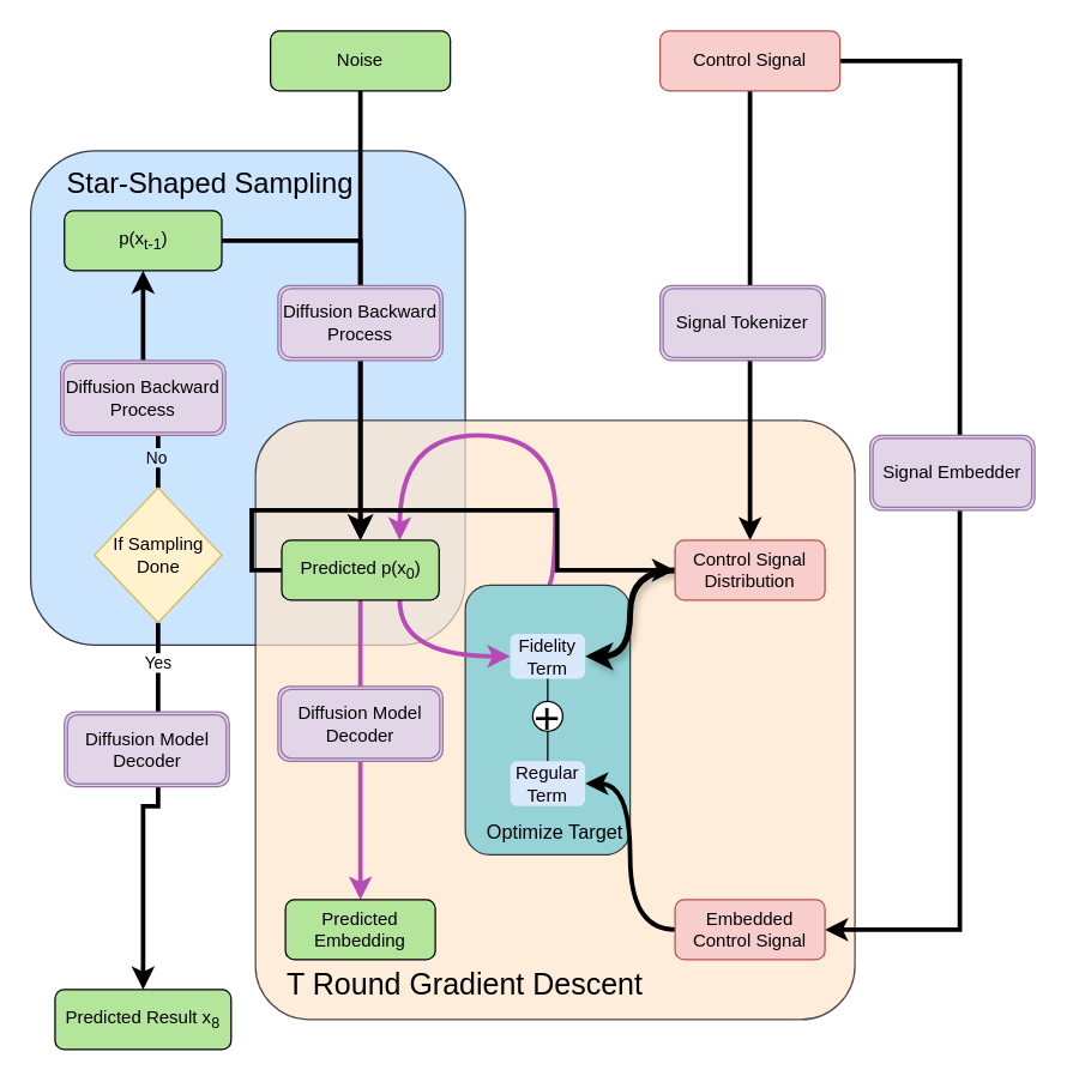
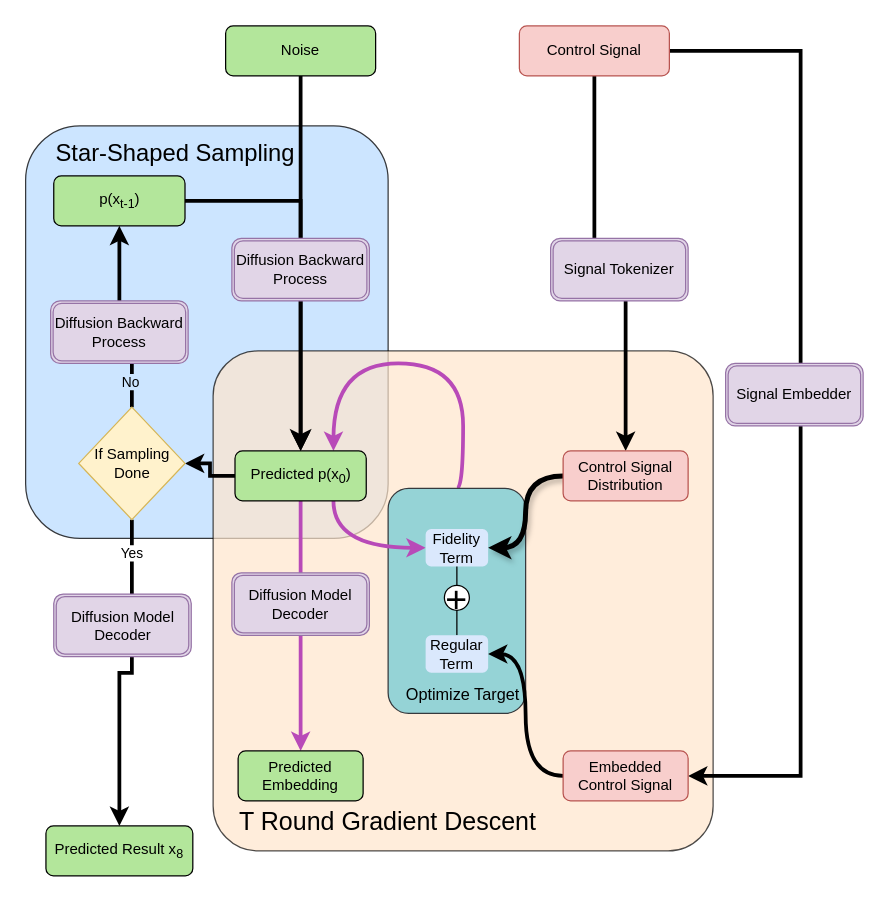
- <mxCell id="8" value="Control Signal" style="rounded=1;whiteSpace=wrap;html=1;fontSize=12;glass=0;strokeWidth=1;shadow=0;fillColor=#F8CECC;strokeColor=#B85450;" parent="1" vertex="1"><mxGeometry x="440" y="20" width="120" height="40" as="geometry" /></mxCell>
+ <mxCell id="8" value="Control Signal" style="rounded=1;whiteSpace=wrap;html=1;fontSize=12;glass=0;strokeWidth=1;shadow=0;fillColor=#F8CECC;strokeColor=#B85450;" parent="1" vertex="1"><mxGeometry x="415" y="20" width="120" height="40" as="geometry" /></mxCell>
- <mxCell id="12" style="edgeStyle=orthogonalEdgeStyle;rounded=0;orthogonalLoop=1;jettySize=auto;html=1;exitX=0.5;exitY=1;exitDx=0;exitDy=0;strokeWidth=3;" parent="1" source="13" target="19" edge="1"><mxGeometry relative="1" as="geometry" /></mxCell>
+ <mxCell id="12" style="edgeStyle=orthogonalEdgeStyle;rounded=0;orthogonalLoop=1;jettySize=auto;html=1;exitX=0.5;exitY=1;exitDx=0;exitDy=0;entryX=1;entryY=0.5;entryDx=0;entryDy=0;strokeWidth=3;" parent="1" source="13" target="37" edge="1"><mxGeometry relative="1" as="geometry" /></mxCell>
